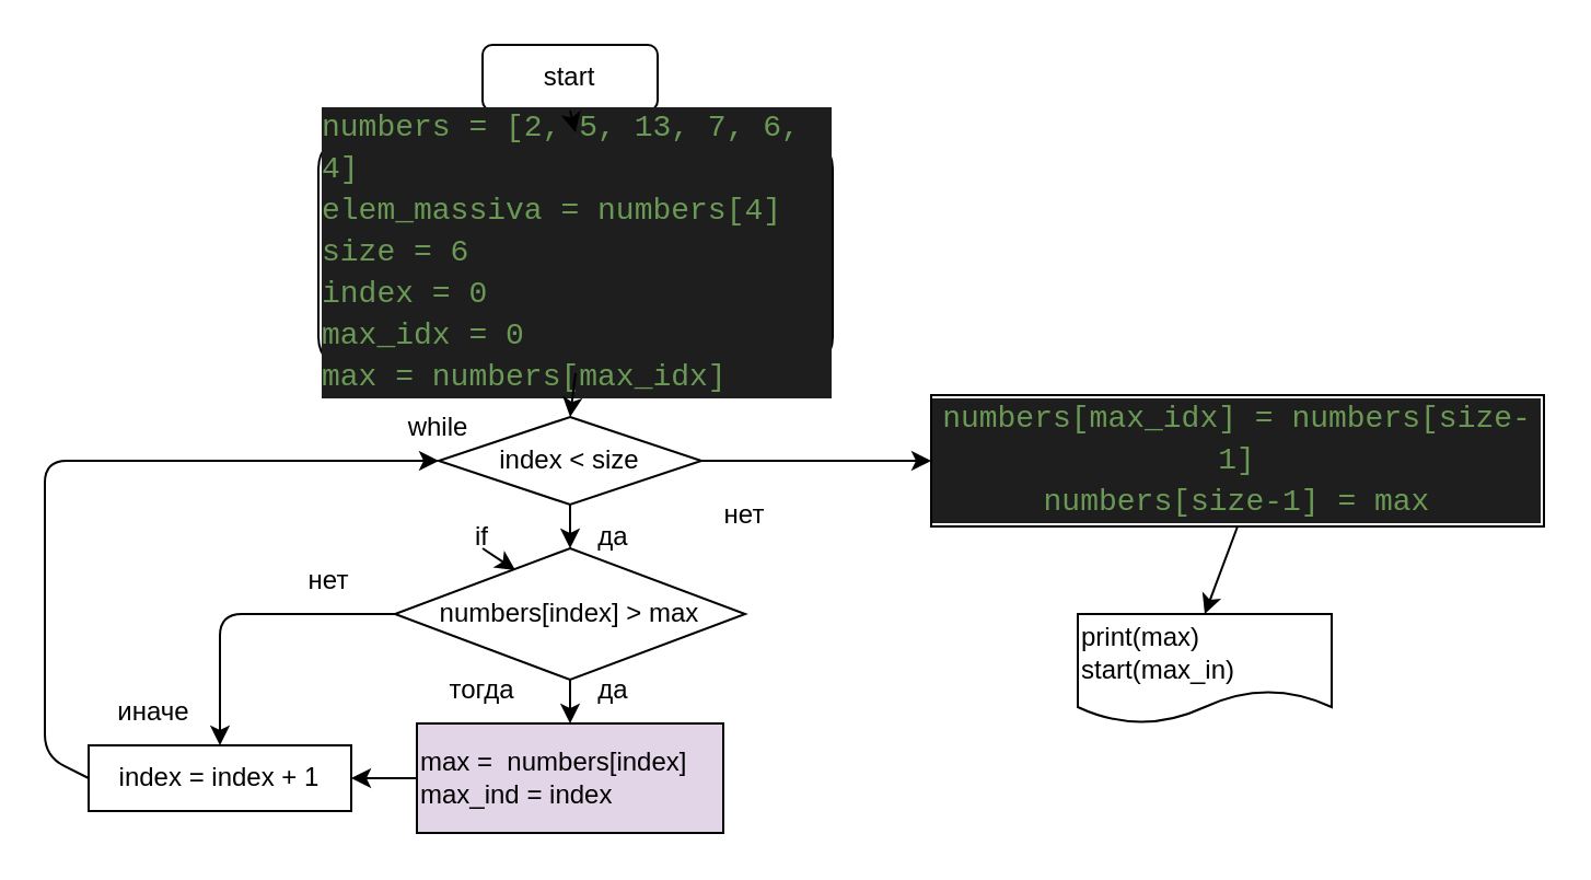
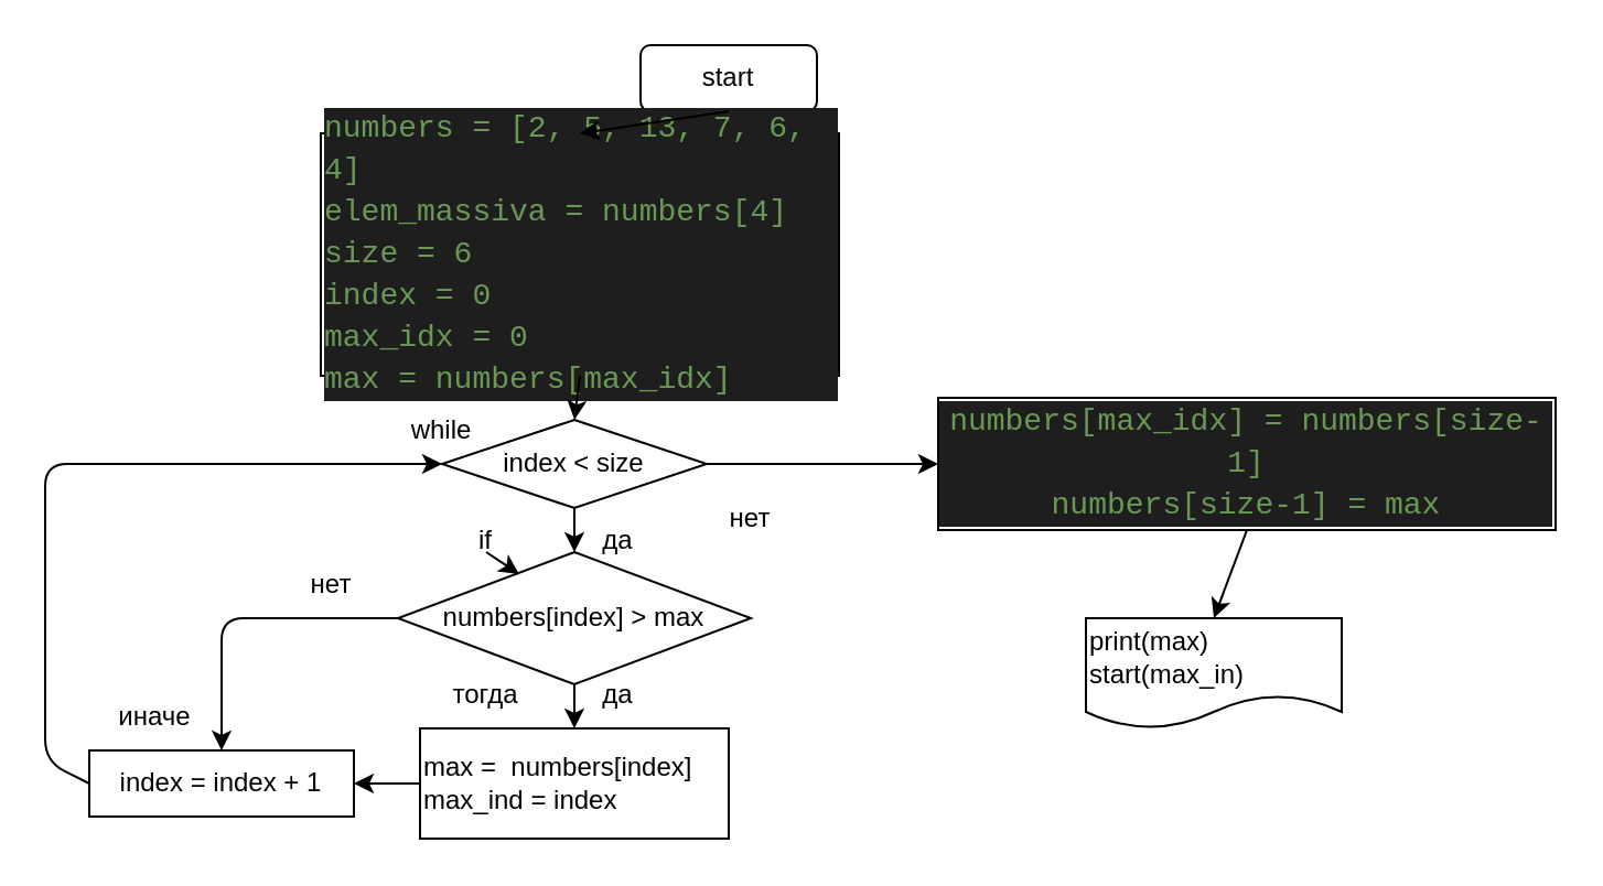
- <mxCell id="2" value="start" style="rounded=1;whiteSpace=wrap;html=1;" parent="1" vertex="1"><mxGeometry x="220" y="20" width="80" height="30" as="geometry" /></mxCell>
+ <mxCell id="2" value="start" style="rounded=1;whiteSpace=wrap;html=1;" parent="1" vertex="1"><mxGeometry x="290" y="20" width="80" height="30" as="geometry" /></mxCell>
- <mxCell id="3" value="&lt;div style=&quot;color: rgb(212, 212, 212); background-color: rgb(30, 30, 30); font-family: Consolas, &amp;quot;Courier New&amp;quot;, monospace; font-size: 14px; line-height: 19px;&quot;&gt;&lt;div&gt;&lt;span style=&quot;color: #6a9955;&quot;&gt;numbers = [2, 5, 13, 7, 6, 4]&lt;/span&gt;&lt;/div&gt;&lt;div&gt;&lt;span style=&quot;color: #6a9955;&quot;&gt;elem_massiva = numbers[4] &lt;/span&gt;&lt;/div&gt;&lt;div&gt;&lt;span style=&quot;color: #6a9955;&quot;&gt;size = 6&lt;/span&gt;&lt;/div&gt;&lt;div&gt;&lt;span style=&quot;color: #6a9955;&quot;&gt;index = 0&lt;/span&gt;&lt;/div&gt;&lt;div&gt;&lt;span style=&quot;color: #6a9955;&quot;&gt;max_idx = 0&lt;/span&gt;&lt;/div&gt;&lt;div&gt;&lt;span style=&quot;color: #6a9955;&quot;&gt;max = numbers[max_idx]&lt;/span&gt;&lt;/div&gt;&lt;/div&gt;" style="whiteSpace=wrap;html=1;align=left;rounded=1;" parent="1" vertex="1"><mxGeometry x="145" y="60" width="235" height="110" as="geometry" /></mxCell>
+ <mxCell id="3" value="&lt;div style=&quot;color: rgb(212, 212, 212); background-color: rgb(30, 30, 30); font-family: Consolas, &amp;quot;Courier New&amp;quot;, monospace; font-size: 14px; line-height: 19px;&quot;&gt;&lt;div&gt;&lt;span style=&quot;color: #6a9955;&quot;&gt;numbers = [2, 5, 13, 7, 6, 4]&lt;/span&gt;&lt;/div&gt;&lt;div&gt;&lt;span style=&quot;color: #6a9955;&quot;&gt;elem_massiva = numbers[4] &lt;/span&gt;&lt;/div&gt;&lt;div&gt;&lt;span style=&quot;color: #6a9955;&quot;&gt;size = 6&lt;/span&gt;&lt;/div&gt;&lt;div&gt;&lt;span style=&quot;color: #6a9955;&quot;&gt;index = 0&lt;/span&gt;&lt;/div&gt;&lt;div&gt;&lt;span style=&quot;color: #6a9955;&quot;&gt;max_idx = 0&lt;/span&gt;&lt;/div&gt;&lt;div&gt;&lt;span style=&quot;color: #6a9955;&quot;&gt;max = numbers[max_idx]&lt;/span&gt;&lt;/div&gt;&lt;/div&gt;" style="rounded=0;whiteSpace=wrap;html=1;align=left;" parent="1" vertex="1"><mxGeometry x="145" y="60" width="235" height="110" as="geometry" /></mxCell>
- <mxCell id="6" value="max =&amp;nbsp; numbers[index]&lt;br&gt;max_ind = index" style="rounded=0;whiteSpace=wrap;html=1;align=left;fillColor=#e1d5e7;" parent="1" vertex="1"><mxGeometry x="190" y="330" width="140" height="50" as="geometry" /></mxCell>
+ <mxCell id="6" value="max =&amp;nbsp; numbers[index]&lt;br&gt;max_ind = index" style="rounded=0;whiteSpace=wrap;html=1;align=left;" parent="1" vertex="1"><mxGeometry x="190" y="330" width="140" height="50" as="geometry" /></mxCell>
